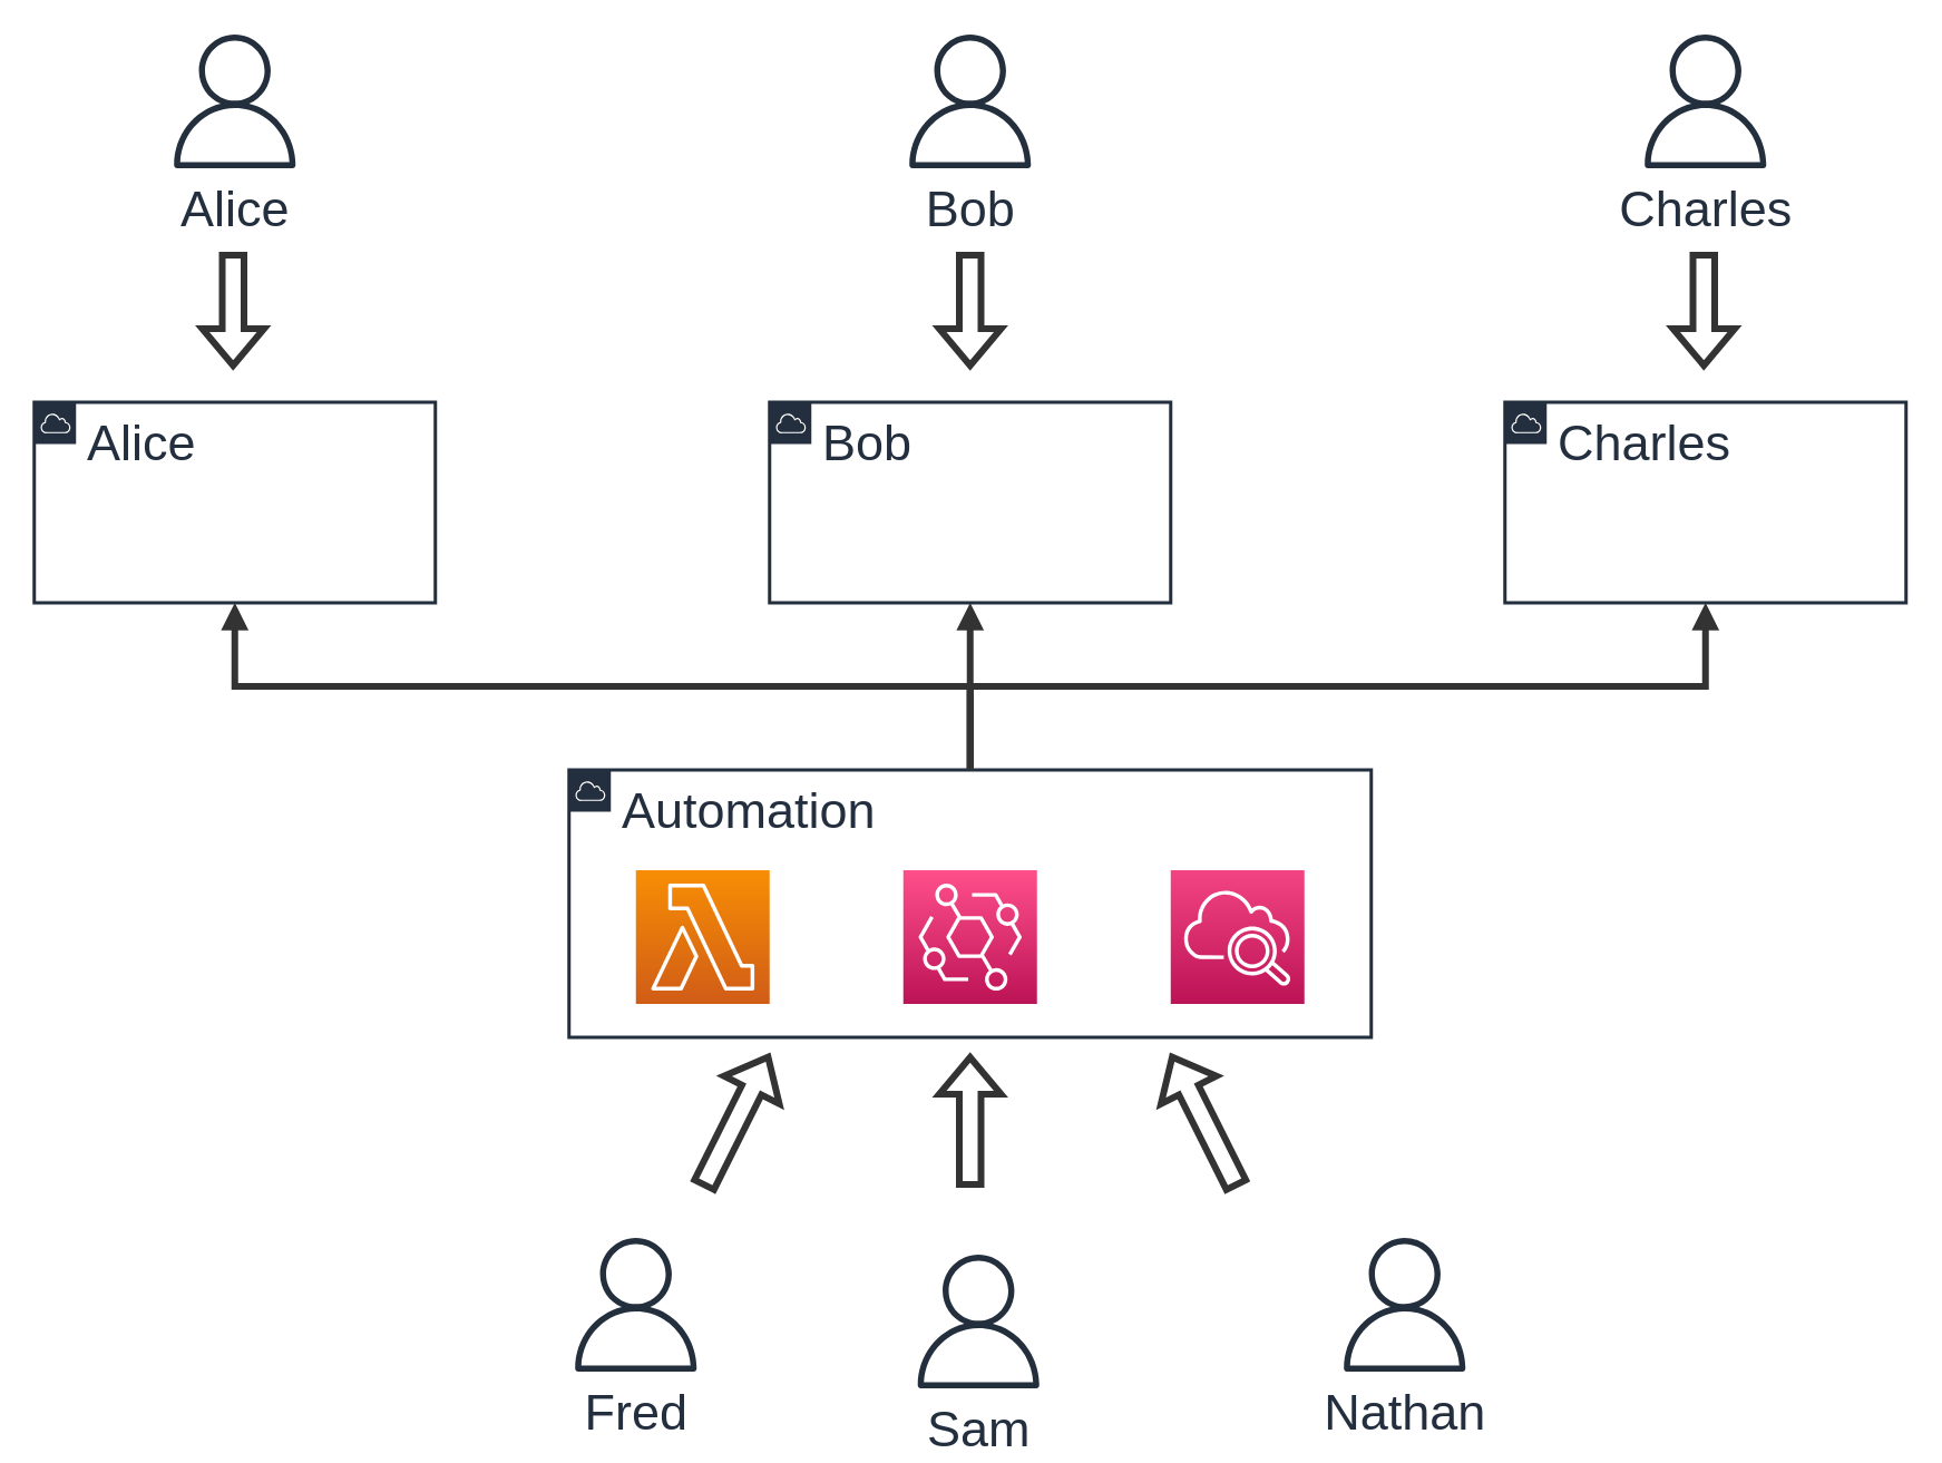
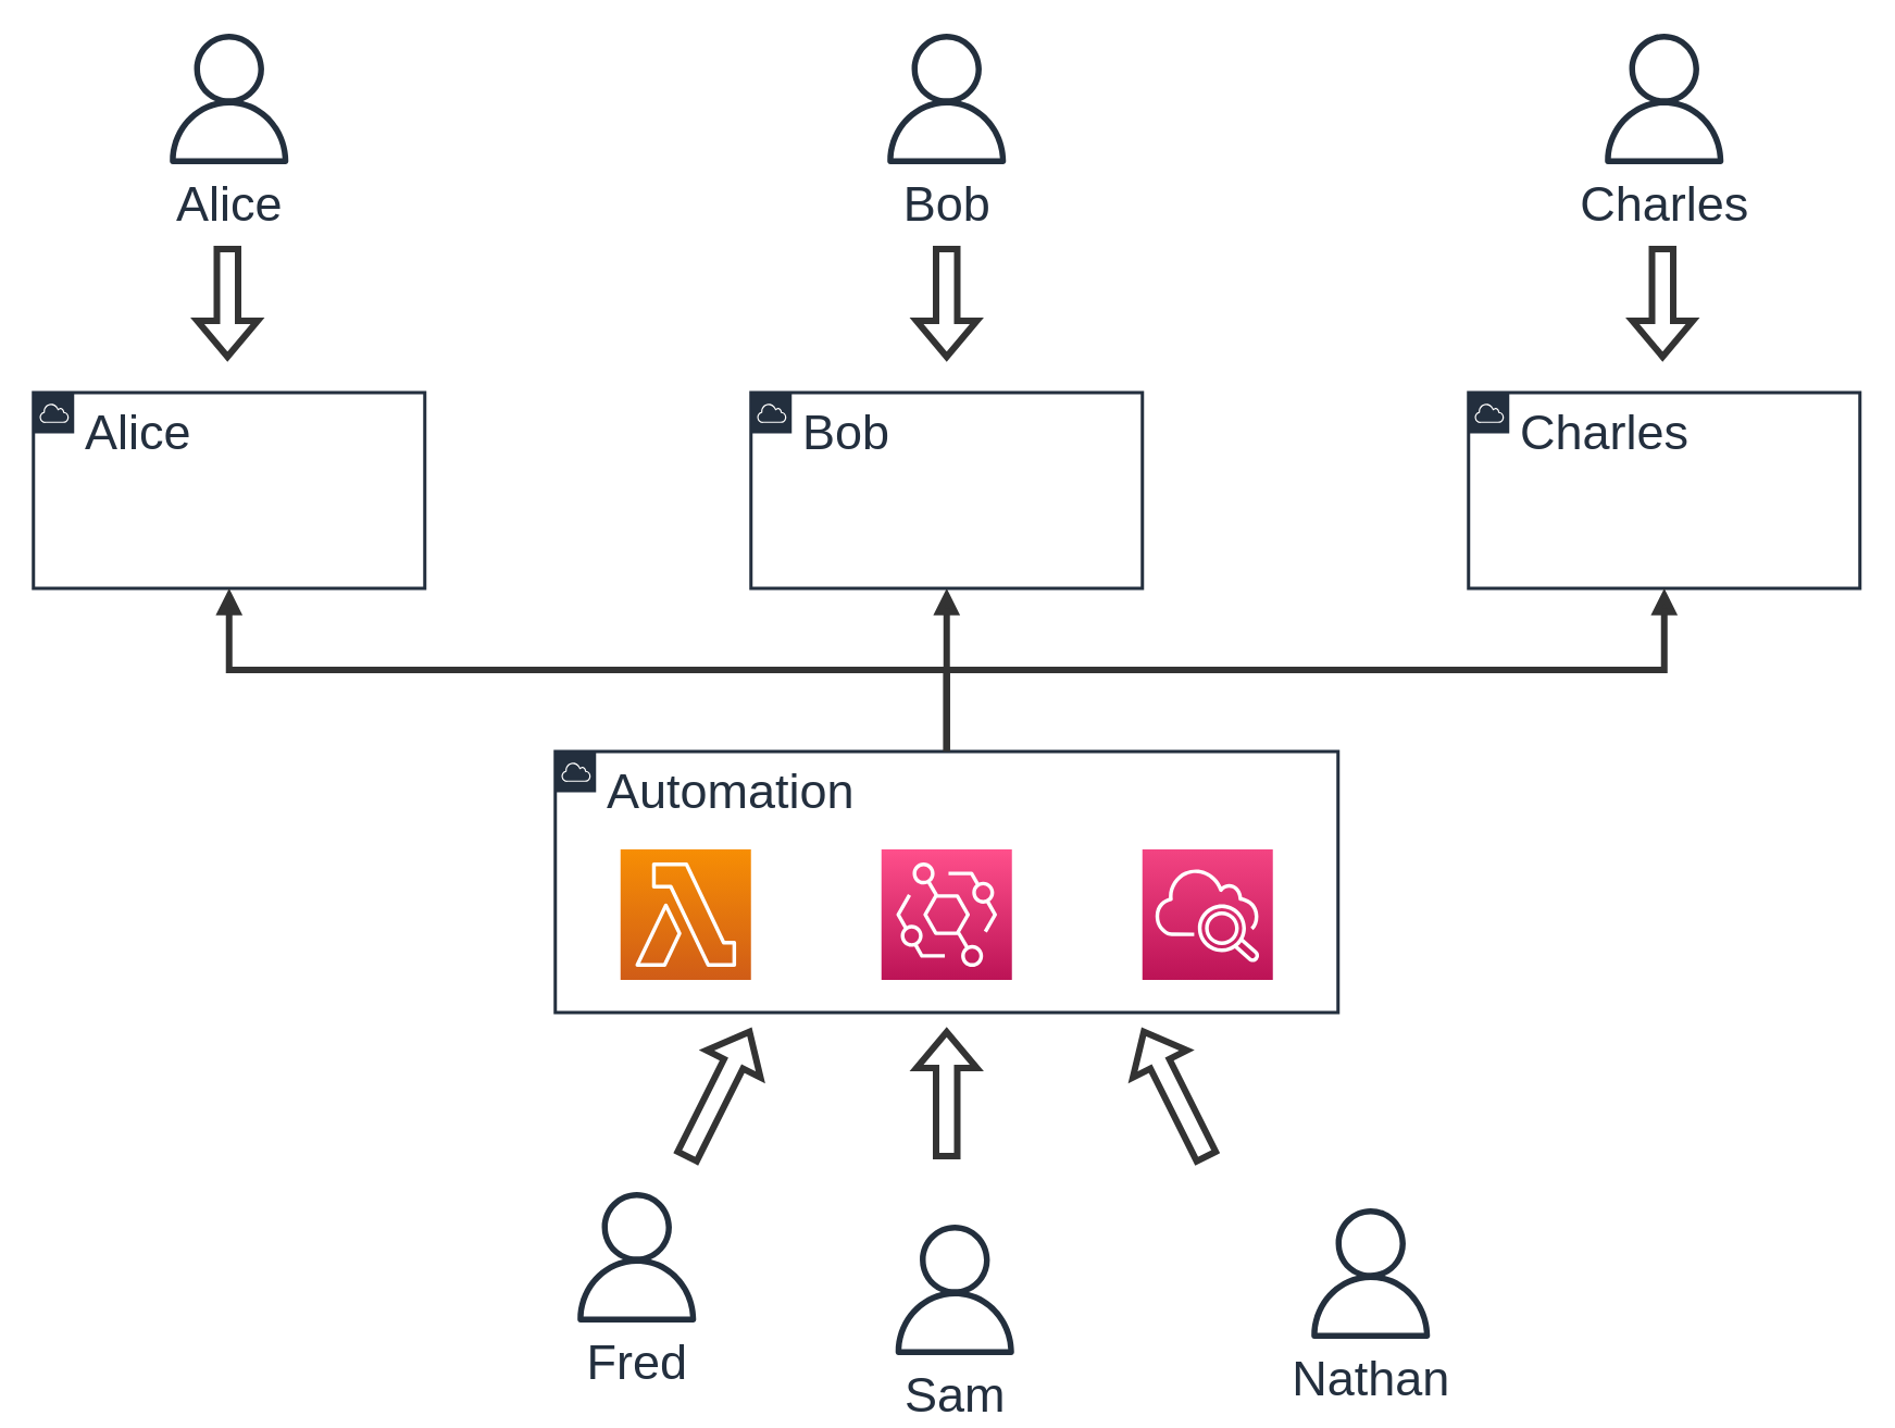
- <mxCell id="17" value="Fred" style="sketch=0;outlineConnect=0;fontColor=#232F3E;gradientColor=none;fillColor=#232F3D;strokeColor=none;dashed=0;verticalLabelPosition=bottom;verticalAlign=top;align=center;html=1;fontSize=30;fontStyle=0;aspect=fixed;pointerEvents=1;shape=mxgraph.aws4.user;" vertex="1" parent="1"><mxGeometry x="340" y="740" width="80" height="80" as="geometry" /></mxCell>
+ <mxCell id="17" value="Fred" style="sketch=0;outlineConnect=0;fontColor=#232F3E;gradientColor=none;fillColor=#232F3D;strokeColor=none;dashed=0;verticalLabelPosition=bottom;verticalAlign=top;align=center;html=1;fontSize=30;fontStyle=0;aspect=fixed;pointerEvents=1;shape=mxgraph.aws4.user;" vertex="1" parent="1"><mxGeometry x="350" y="730" width="80" height="80" as="geometry" /></mxCell>
